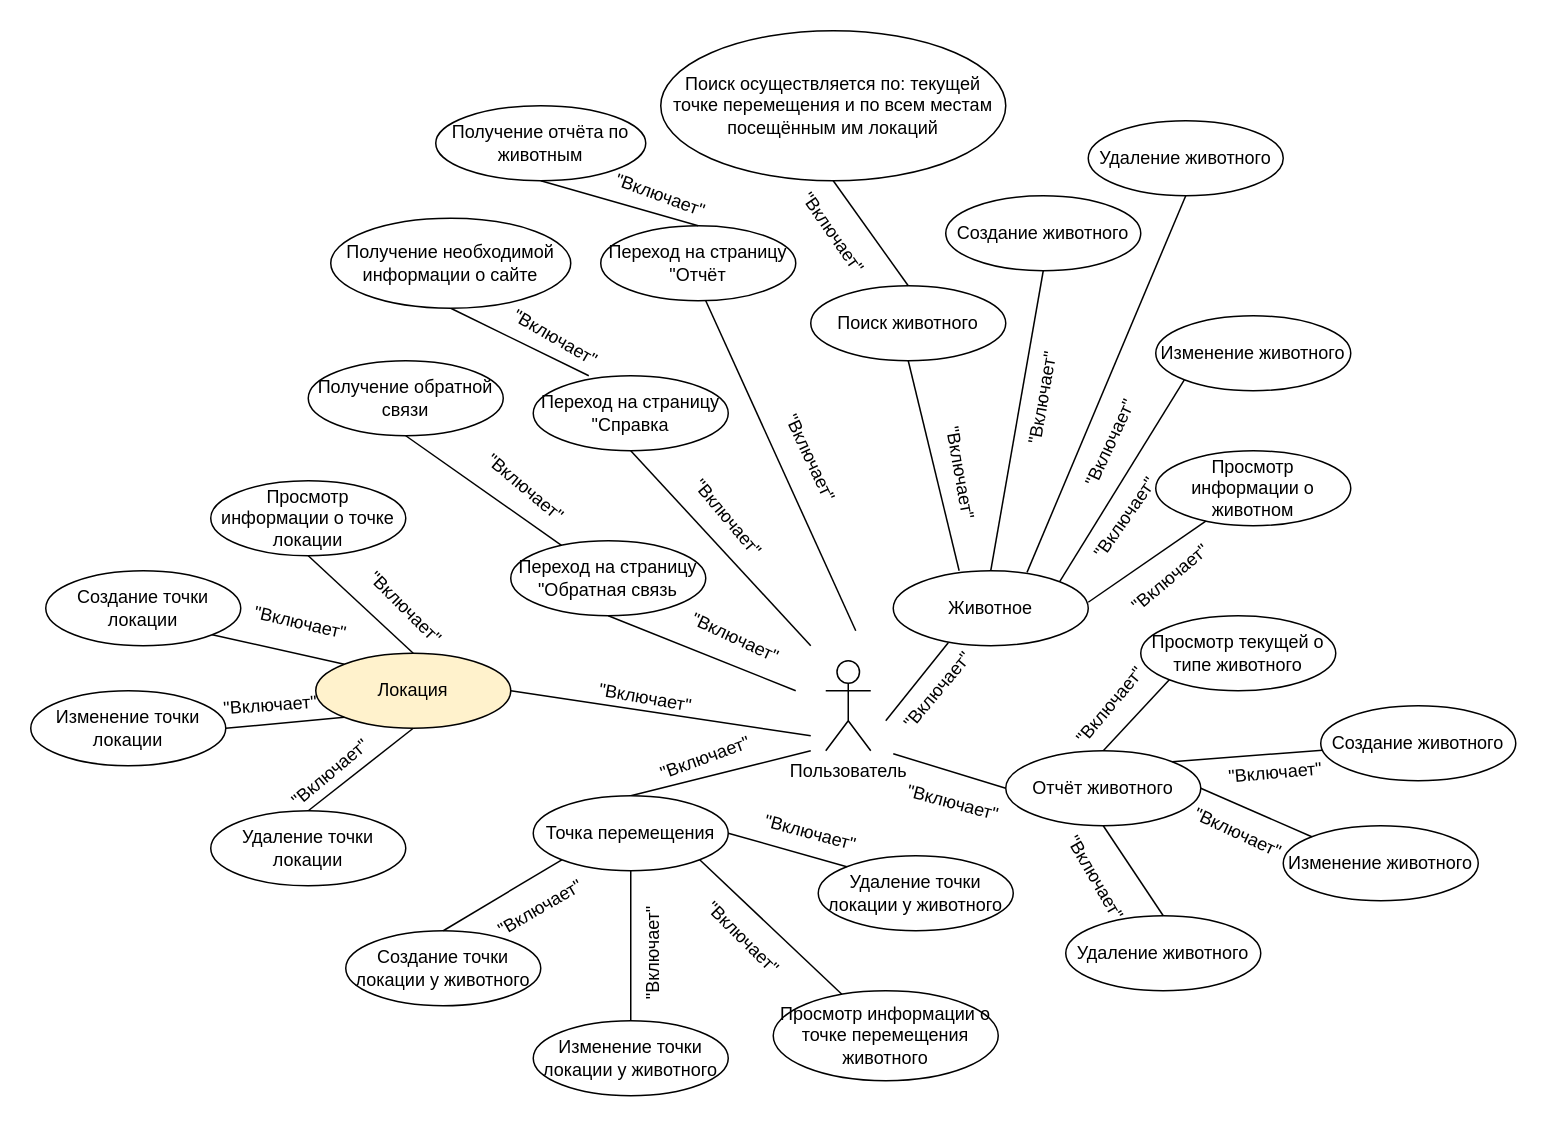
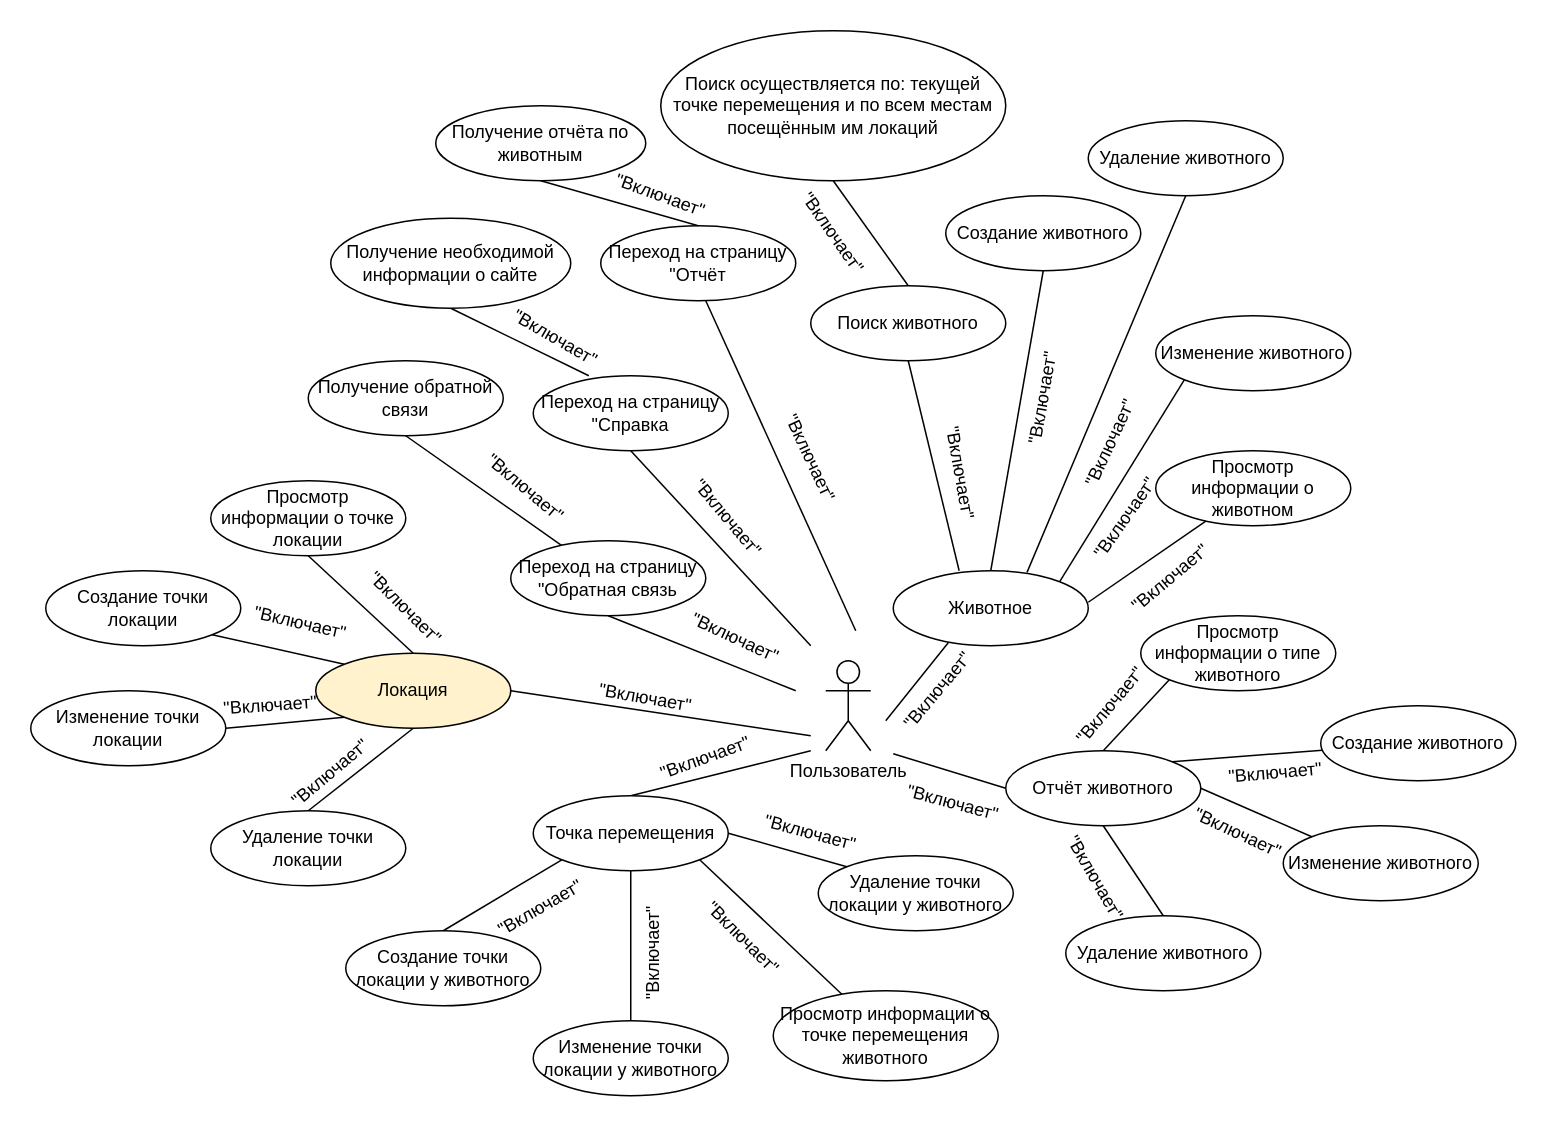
- <mxCell id="28" value="Просмотр текущей о типе животного" style="ellipse;whiteSpace=wrap;html=1;" parent="1" vertex="1"><mxGeometry x="760" y="410" width="130" height="50" as="geometry" /></mxCell>
+ <mxCell id="28" value="Просмотр информации о типе животного" style="ellipse;whiteSpace=wrap;html=1;" parent="1" vertex="1"><mxGeometry x="760" y="410" width="130" height="50" as="geometry" /></mxCell>
